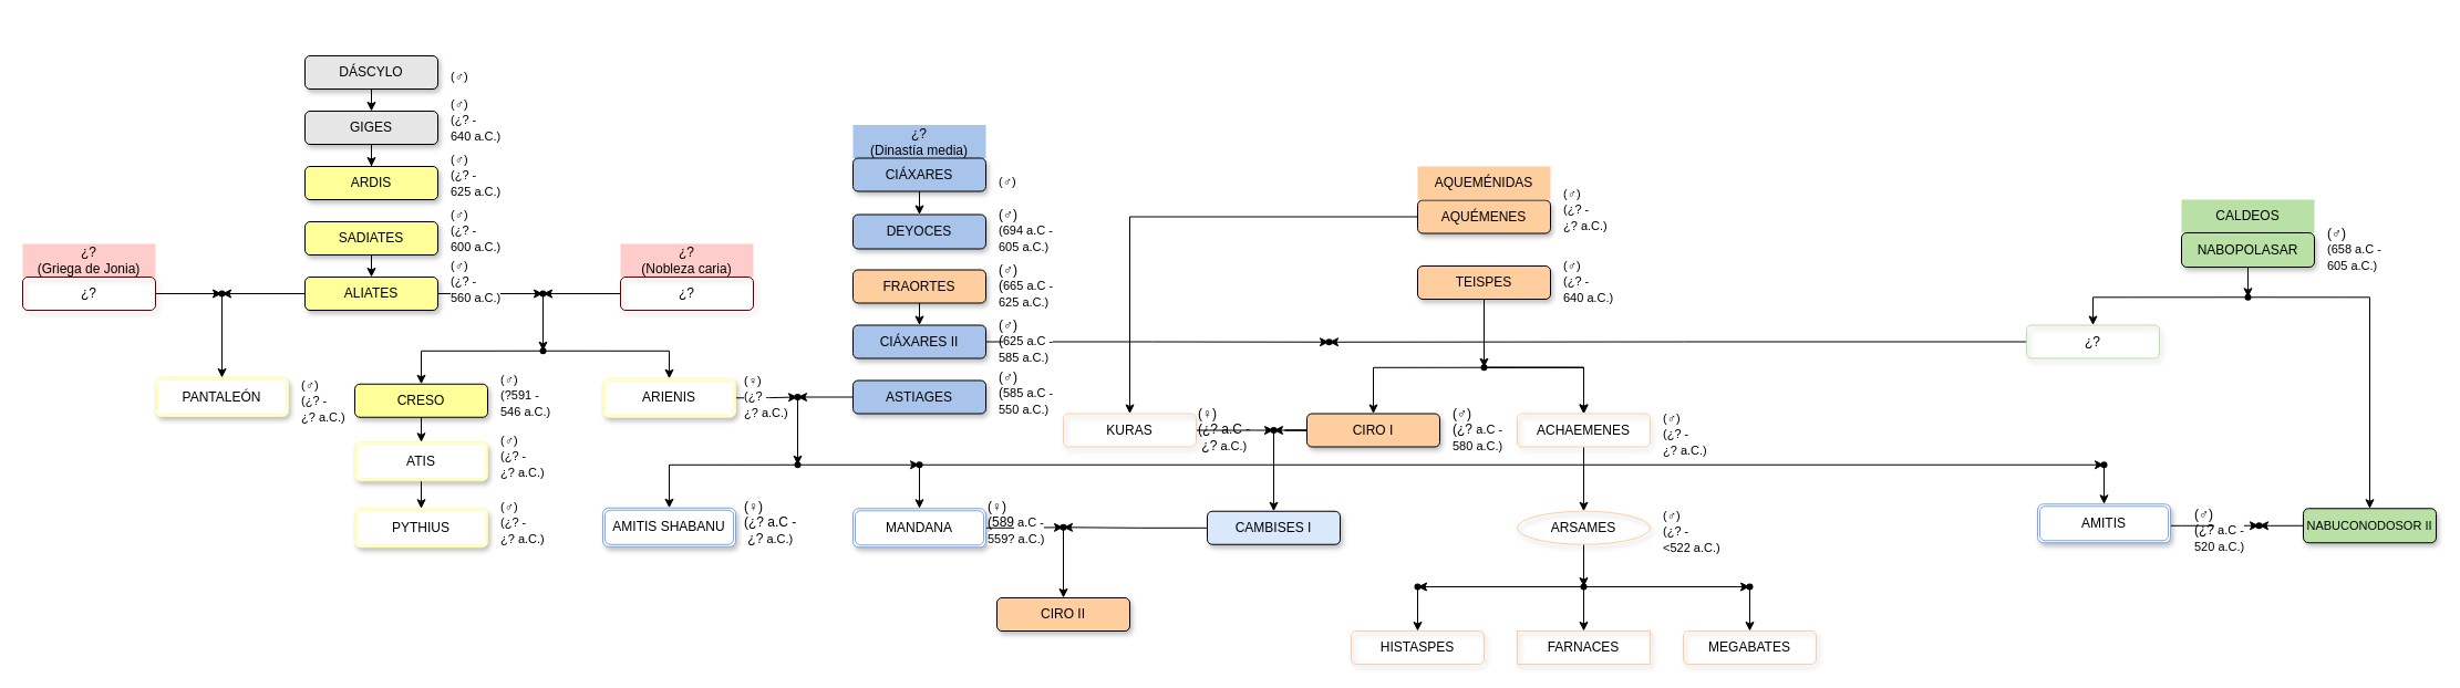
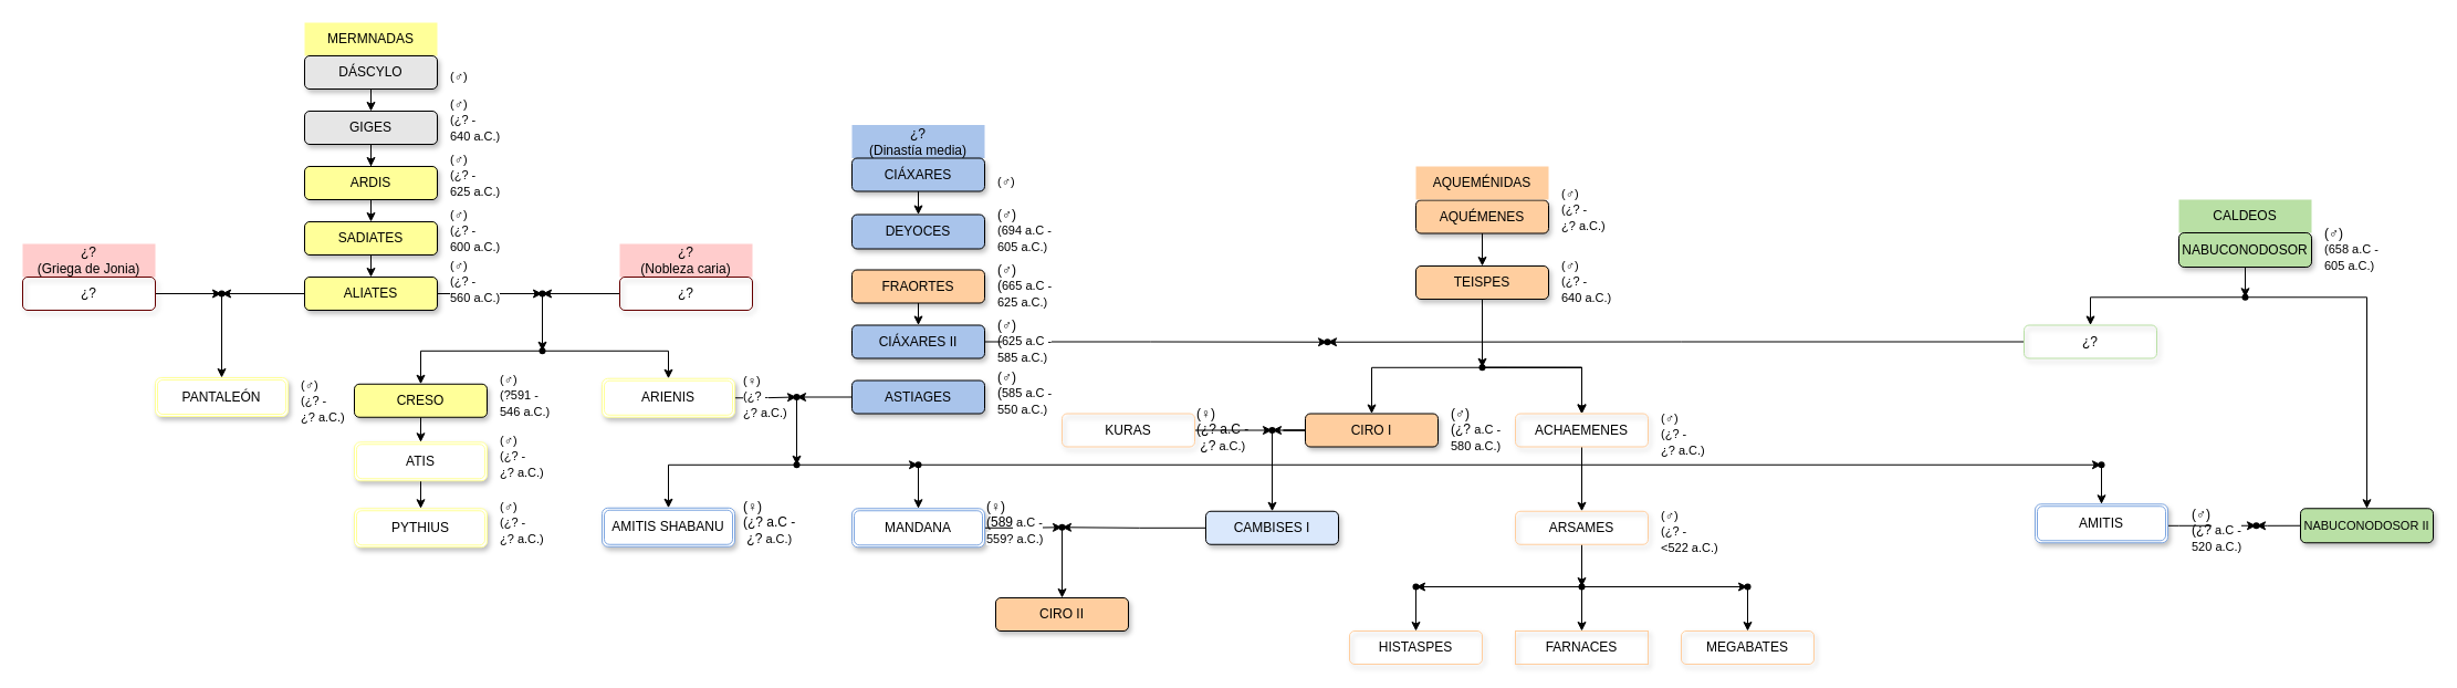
+ <mxCell id="2" value="MERMNADAS" style="text;html=1;strokeColor=none;fillColor=#FFFF99;align=center;verticalAlign=middle;whiteSpace=wrap;rounded=0;" vertex="1" parent="1"><mxGeometry x="275" y="20" width="120" height="30" as="geometry" /></mxCell>
+ <mxCell id="9" style="edgeStyle=orthogonalEdgeStyle;rounded=0;orthogonalLoop=1;jettySize=auto;html=1;exitX=0.5;exitY=1;exitDx=0;exitDy=0;entryX=0.5;entryY=0;entryDx=0;entryDy=0;" edge="1" parent="1" source="10" target="12"><mxGeometry relative="1" as="geometry" /></mxCell>
- <mxCell id="112" style="edgeStyle=orthogonalEdgeStyle;rounded=0;orthogonalLoop=1;jettySize=auto;html=1;" edge="1" parent="1" source="113" target="99"><mxGeometry relative="1" as="geometry" /></mxCell>
+ <mxCell id="112" style="edgeStyle=orthogonalEdgeStyle;rounded=0;orthogonalLoop=1;jettySize=auto;html=1;entryX=0.5;entryY=0;entryDx=0;entryDy=0;" edge="1" parent="1" source="113" target="111"><mxGeometry relative="1" as="geometry" /></mxCell>
- <mxCell id="65" value="NABOPOLASAR" style="rounded=1;whiteSpace=wrap;html=1;shadow=1;fillColor=#B9E0A5;" vertex="1" parent="1"><mxGeometry x="1970" y="210" width="120" height="31" as="geometry" /></mxCell>
+ <mxCell id="65" value="NABUCONODOSOR" style="rounded=1;whiteSpace=wrap;html=1;shadow=1;fillColor=#B9E0A5;" vertex="1" parent="1"><mxGeometry x="1970" y="210" width="120" height="31" as="geometry" /></mxCell>
- <mxCell id="120" value="ARSAMES" style="ellipse;whiteSpace=wrap;html=1;shadow=1;fillColor=none;strokeColor=#FFCE9F;" vertex="1" parent="1"><mxGeometry x="1370" y="461.75" width="120" height="30" as="geometry" /></mxCell>
+ <mxCell id="120" value="ARSAMES" style="rounded=1;whiteSpace=wrap;html=1;shadow=1;fillColor=none;strokeColor=#FFCE9F;" vertex="1" parent="1"><mxGeometry x="1370" y="461.75" width="120" height="30" as="geometry" /></mxCell>
